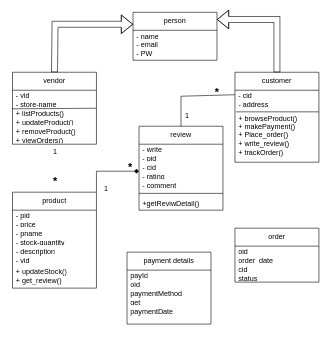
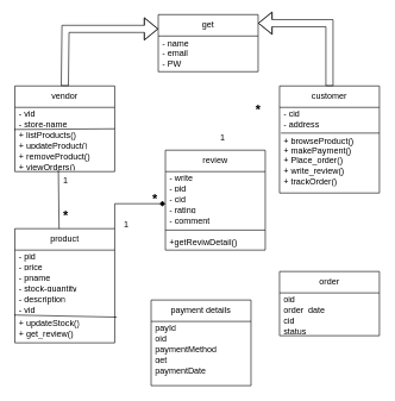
- <mxCell id="27" value="person" style="swimlane;fontStyle=0;childLayout=stackLayout;horizontal=1;startSize=30;horizontalStack=0;resizeParent=1;resizeParentMax=0;resizeLast=0;collapsible=1;marginBottom=0;whiteSpace=wrap;html=1;" vertex="1" parent="1"><mxGeometry x="221" y="20" width="140" height="80" as="geometry"><mxRectangle x="280" y="290" width="80" height="30" as="alternateBounds" /></mxGeometry></mxCell>
+ <mxCell id="27" value="get" style="swimlane;fontStyle=0;childLayout=stackLayout;horizontal=1;startSize=30;horizontalStack=0;resizeParent=1;resizeParentMax=0;resizeLast=0;collapsible=1;marginBottom=0;whiteSpace=wrap;html=1;" vertex="1" parent="1"><mxGeometry x="221" y="20" width="140" height="80" as="geometry"><mxRectangle x="280" y="290" width="80" height="30" as="alternateBounds" /></mxGeometry></mxCell>
- <mxCell id="38" value="" style="endArrow=none;html=1;rounded=0;entryX=0.5;entryY=0;entryDx=0;entryDy=0;exitX=0;exitY=0.25;exitDx=0;exitDy=0;" edge="1" parent="1" source="23" target="7"><mxGeometry width="50" height="50" relative="1" as="geometry"><mxPoint x="271" y="410" as="sourcePoint" /><mxPoint x="321" y="360" as="targetPoint" /><Array as="points"><mxPoint x="301" y="160" /></Array></mxGeometry></mxCell>
+ <mxCell id="33" value="" style="endArrow=none;html=1;rounded=0;exitX=0.443;exitY=0;exitDx=0;exitDy=0;exitPerimeter=0;entryX=0.436;entryY=0.933;entryDx=0;entryDy=0;entryPerimeter=0;" edge="1" parent="1" source="17" target="6"><mxGeometry width="50" height="50" relative="1" as="geometry"><mxPoint x="271" y="400" as="sourcePoint" /><mxPoint x="91" y="260" as="targetPoint" /></mxGeometry></mxCell>
+ <mxCell id="22" value="" style="endArrow=none;html=1;rounded=0;exitX=-0.007;exitY=1.033;exitDx=0;exitDy=0;exitPerimeter=0;entryX=1.021;entryY=0.1;entryDx=0;entryDy=0;entryPerimeter=0;" edge="1" parent="17" source="20" target="21"><mxGeometry width="50" height="50" relative="1" as="geometry"><mxPoint x="251" y="80" as="sourcePoint" /><mxPoint x="141" y="120" as="targetPoint" /></mxGeometry></mxCell>
